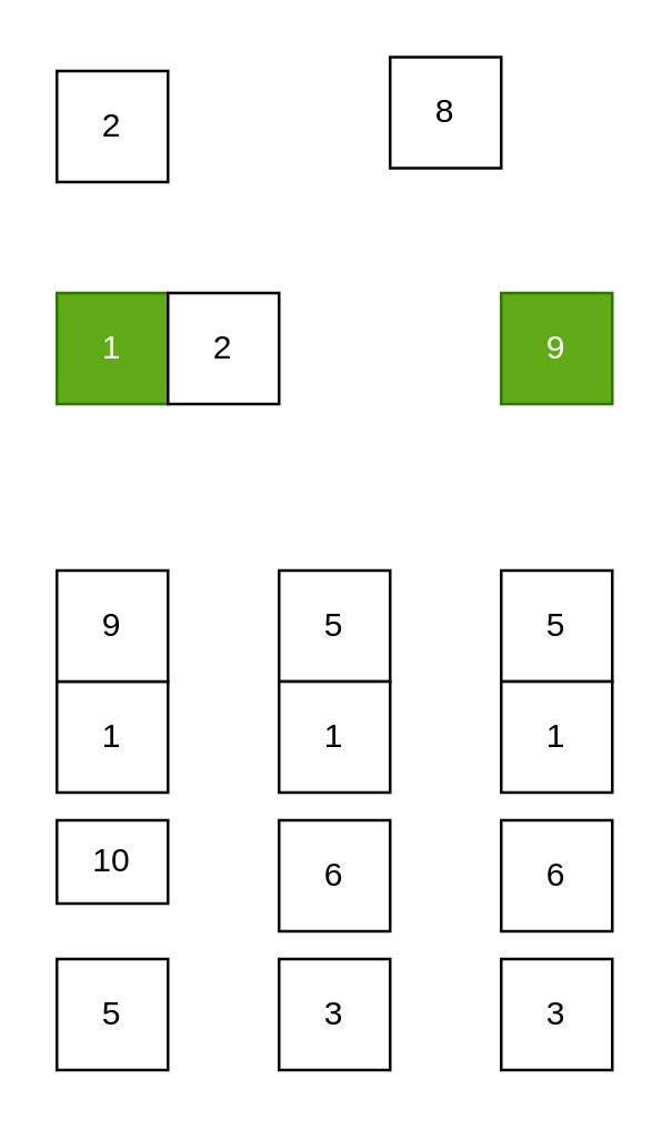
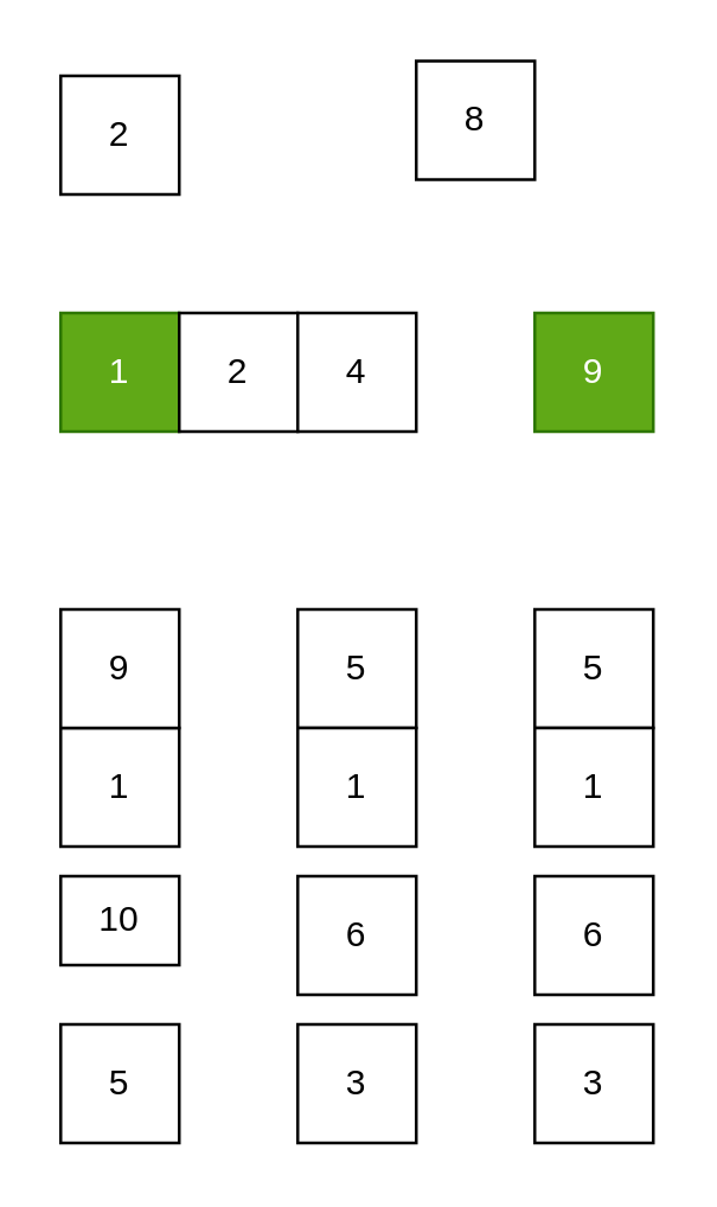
+ <mxCell id="4" value="4" style="rounded=0;whiteSpace=wrap;html=1;" vertex="1" parent="1"><mxGeometry x="100" y="105" width="40" height="40" as="geometry" /></mxCell>
